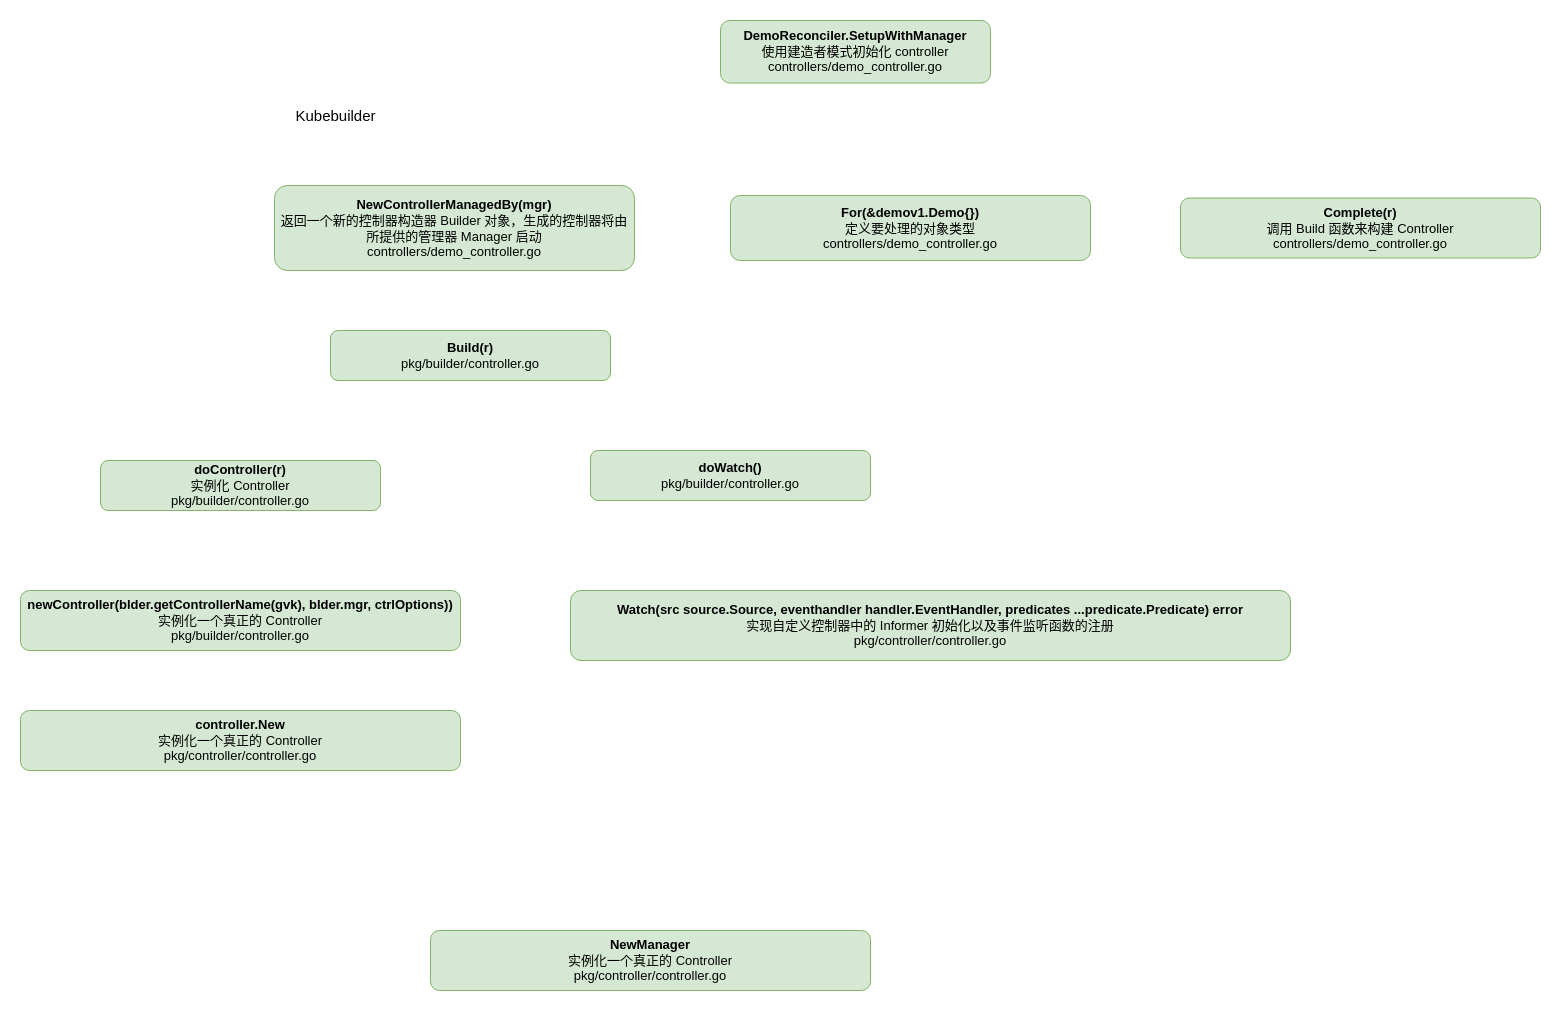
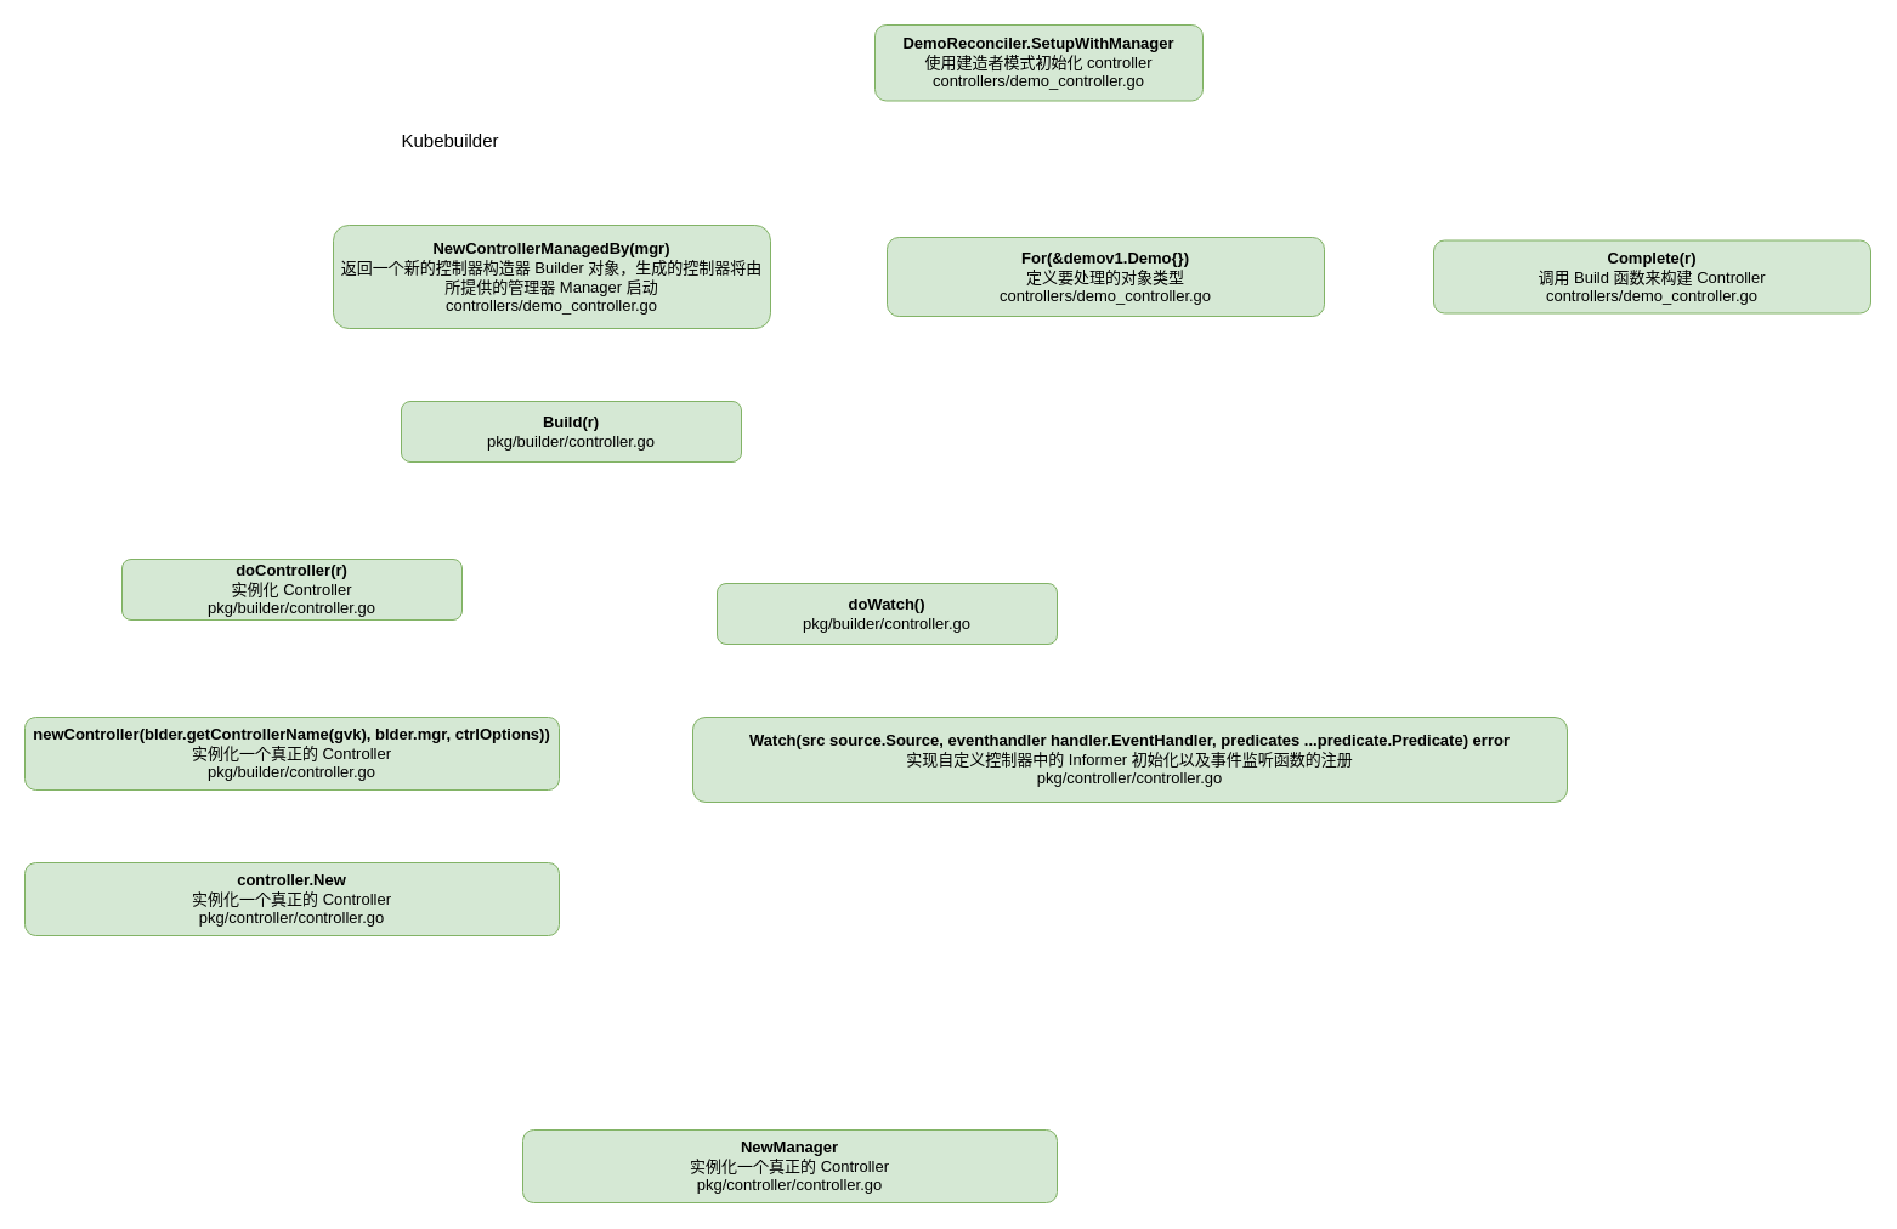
- <mxCell id="2" value="Kubebuilder" style="text;html=1;resizable=0;autosize=1;align=center;verticalAlign=middle;points=[];fillColor=none;strokeColor=none;rounded=0;fontSize=15;" parent="1" vertex="1"><mxGeometry x="285" y="100" width="100" height="30" as="geometry" /></mxCell>
+ <mxCell id="2" value="Kubebuilder" style="text;html=1;resizable=0;autosize=1;align=center;verticalAlign=middle;points=[];fillColor=none;strokeColor=none;rounded=0;fontSize=15;" parent="1" vertex="1"><mxGeometry x="320" y="100" width="100" height="30" as="geometry" /></mxCell>
- <mxCell id="9" value="&lt;b&gt;doWatch()&lt;/b&gt;&lt;br&gt;pkg/builder/controller.go&lt;b&gt;&lt;br&gt;&lt;/b&gt;" style="rounded=1;whiteSpace=wrap;html=1;fontSize=13;fillColor=#d5e8d4;strokeColor=#82b366;sketch=0;" parent="1" vertex="1"><mxGeometry x="590" y="450" width="280" height="50" as="geometry" /></mxCell>
+ <mxCell id="9" value="&lt;b&gt;doWatch()&lt;/b&gt;&lt;br&gt;pkg/builder/controller.go&lt;b&gt;&lt;br&gt;&lt;/b&gt;" style="rounded=1;whiteSpace=wrap;html=1;fontSize=13;fillColor=#d5e8d4;strokeColor=#82b366;sketch=0;" parent="1" vertex="1"><mxGeometry x="590" y="480" width="280" height="50" as="geometry" /></mxCell>
